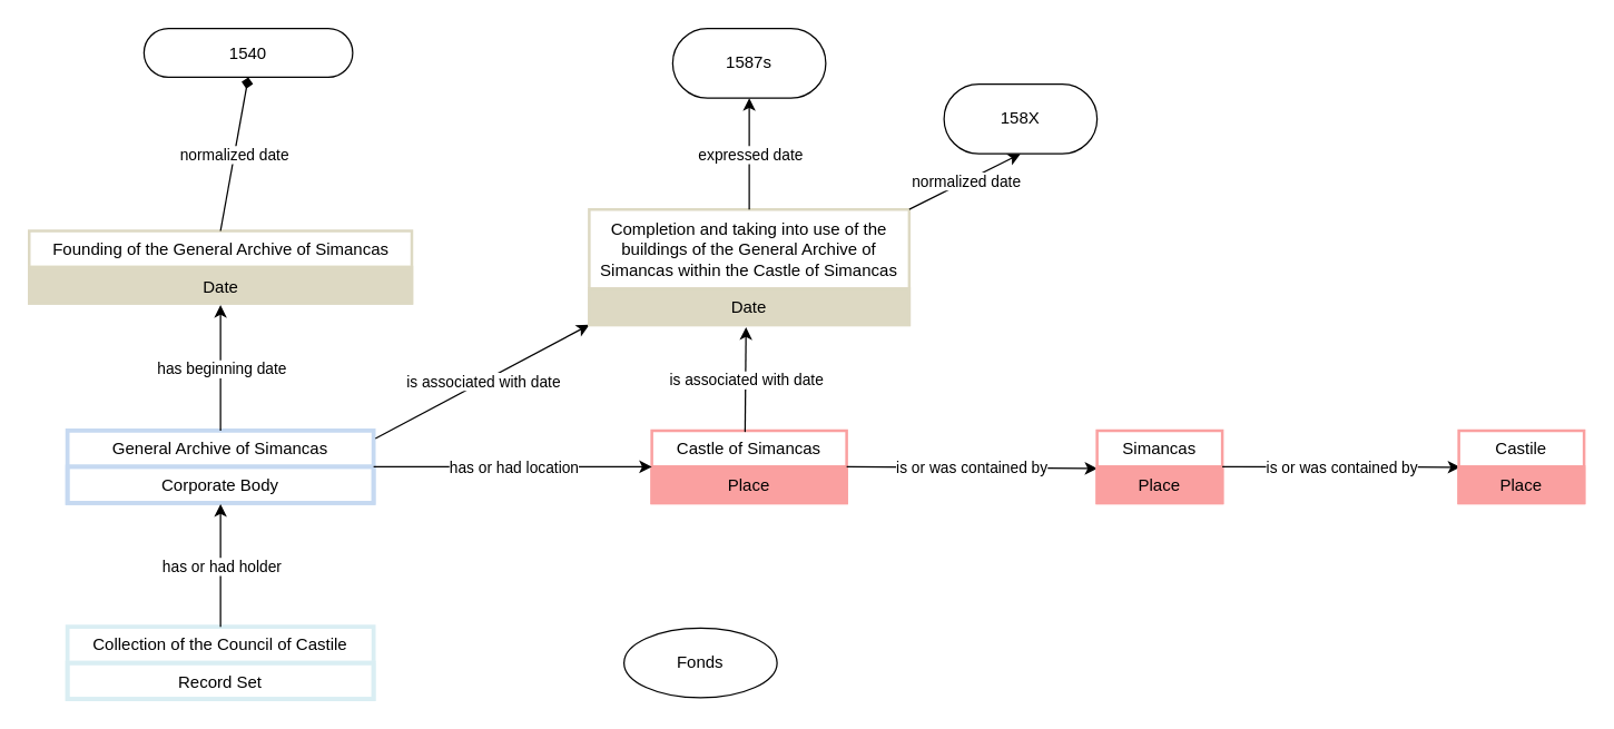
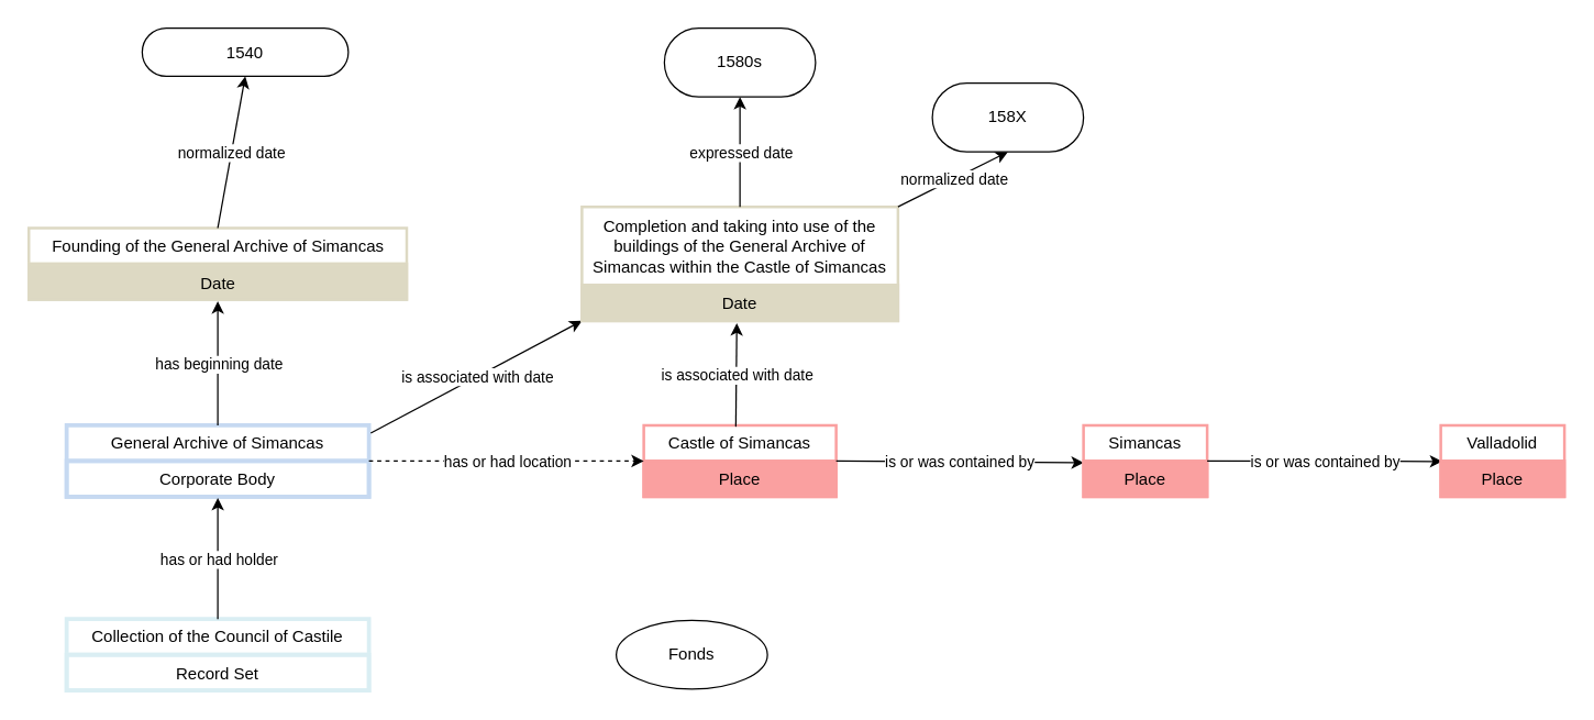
- <mxCell id="31" value="1587s" style="html=1;whiteSpace=wrap;rounded=1;arcSize=50;" parent="1" vertex="1"><mxGeometry x="483" y="20" width="110" height="50" as="geometry" /></mxCell>
+ <mxCell id="31" value="1580s" style="html=1;whiteSpace=wrap;rounded=1;arcSize=50;" parent="1" vertex="1"><mxGeometry x="483" y="20" width="110" height="50" as="geometry" /></mxCell>
- <mxCell id="22" value="" style="endArrow=diamond;html=1;rounded=0;exitX=0.5;exitY=0;exitDx=0;exitDy=0;entryX=0.5;entryY=1;entryDx=0;entryDy=0;" parent="1" source="20" target="24" edge="1"><mxGeometry relative="1" as="geometry"><mxPoint x="158" y="130" as="sourcePoint" /><mxPoint x="158" y="100" as="targetPoint" /></mxGeometry></mxCell>
+ <mxCell id="22" value="" style="endArrow=classic;html=1;rounded=0;exitX=0.5;exitY=0;exitDx=0;exitDy=0;entryX=0.5;entryY=1;entryDx=0;entryDy=0;" parent="1" source="20" target="24" edge="1"><mxGeometry relative="1" as="geometry"><mxPoint x="158" y="130" as="sourcePoint" /><mxPoint x="158" y="100" as="targetPoint" /></mxGeometry></mxCell>
- <mxCell id="12" value="Castile" style="swimlane;fontStyle=0;childLayout=stackLayout;horizontal=1;startSize=26;strokeColor=#FAA0A0;strokeWidth=2;fillColor=none;horizontalStack=0;resizeParent=1;resizeParentMax=0;resizeLast=0;collapsible=1;marginBottom=0;whiteSpace=wrap;html=1;" parent="1" vertex="1"><mxGeometry x="1048" y="309" width="90" height="52" as="geometry" /></mxCell>
+ <mxCell id="12" value="Valladolid" style="swimlane;fontStyle=0;childLayout=stackLayout;horizontal=1;startSize=26;strokeColor=#FAA0A0;strokeWidth=2;fillColor=none;horizontalStack=0;resizeParent=1;resizeParentMax=0;resizeLast=0;collapsible=1;marginBottom=0;whiteSpace=wrap;html=1;" parent="1" vertex="1"><mxGeometry x="1048" y="309" width="90" height="52" as="geometry" /></mxCell>
- <mxCell id="38" value="" style="endArrow=classic;html=1;rounded=0;exitX=1;exitY=0.5;exitDx=0;exitDy=0;entryX=0;entryY=0.5;entryDx=0;entryDy=0;" edge="1" parent="1" source="2" target="4"><mxGeometry relative="1" as="geometry"><mxPoint x="288.3" y="335.5" as="sourcePoint" /><mxPoint x="438" y="335" as="targetPoint" /></mxGeometry></mxCell>
+ <mxCell id="38" value="" style="endArrow=classic;html=1;rounded=0;exitX=1;exitY=0.5;exitDx=0;exitDy=0;entryX=0;entryY=0.5;entryDx=0;entryDy=0;dashed=1;" edge="1" parent="1" source="2" target="4"><mxGeometry relative="1" as="geometry"><mxPoint x="288.3" y="335.5" as="sourcePoint" /><mxPoint x="438" y="335" as="targetPoint" /></mxGeometry></mxCell>
